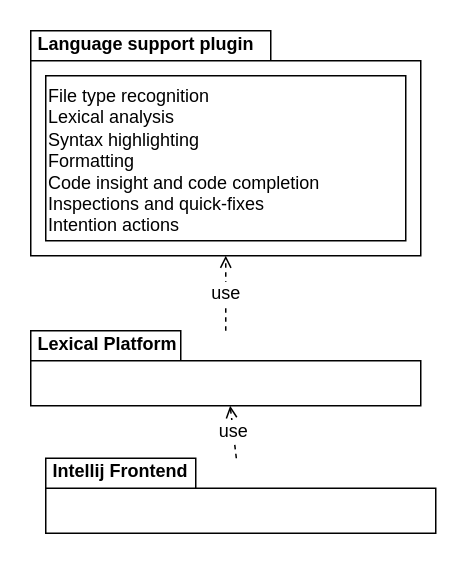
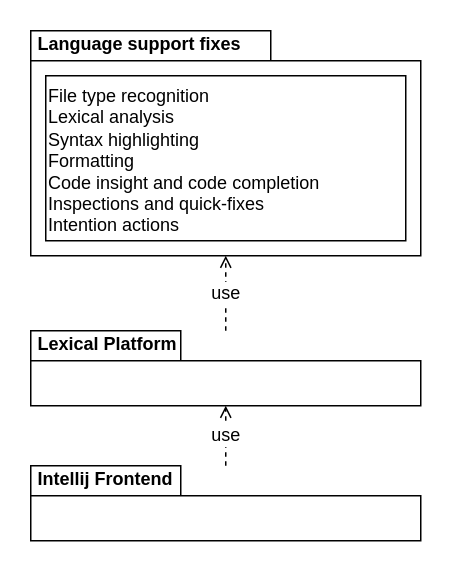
- <mxCell id="4" value="Language support plugin" style="shape=folder;fontStyle=1;spacingTop=0;tabWidth=160;tabHeight=20;tabPosition=left;verticalAlign=bottom;align=left;labelPosition=left;verticalLabelPosition=top;spacingLeft=265;spacing=0;spacingBottom=-16;spacingRight=0;" vertex="1" parent="1"><mxGeometry x="20" y="20" width="260" height="150" as="geometry" /></mxCell>
+ <mxCell id="4" value="Language support fixes" style="shape=folder;fontStyle=1;spacingTop=0;tabWidth=160;tabHeight=20;tabPosition=left;verticalAlign=bottom;align=left;labelPosition=left;verticalLabelPosition=top;spacingLeft=265;spacing=0;spacingBottom=-16;spacingRight=0;" vertex="1" parent="1"><mxGeometry x="20" y="20" width="260" height="150" as="geometry" /></mxCell>
- <mxCell id="7" value="Intellij Frontend" style="shape=folder;fontStyle=1;spacingTop=0;tabWidth=100;tabHeight=20;tabPosition=left;verticalAlign=bottom;align=left;labelPosition=left;verticalLabelPosition=top;spacingLeft=265;spacing=0;spacingBottom=-16;spacingRight=0;" vertex="1" parent="1"><mxGeometry x="30" y="305" width="260" height="50" as="geometry" /></mxCell>
+ <mxCell id="7" value="Intellij Frontend" style="shape=folder;fontStyle=1;spacingTop=0;tabWidth=100;tabHeight=20;tabPosition=left;verticalAlign=bottom;align=left;labelPosition=left;verticalLabelPosition=top;spacingLeft=265;spacing=0;spacingBottom=-16;spacingRight=0;" vertex="1" parent="1"><mxGeometry x="20" y="310" width="260" height="50" as="geometry" /></mxCell>
